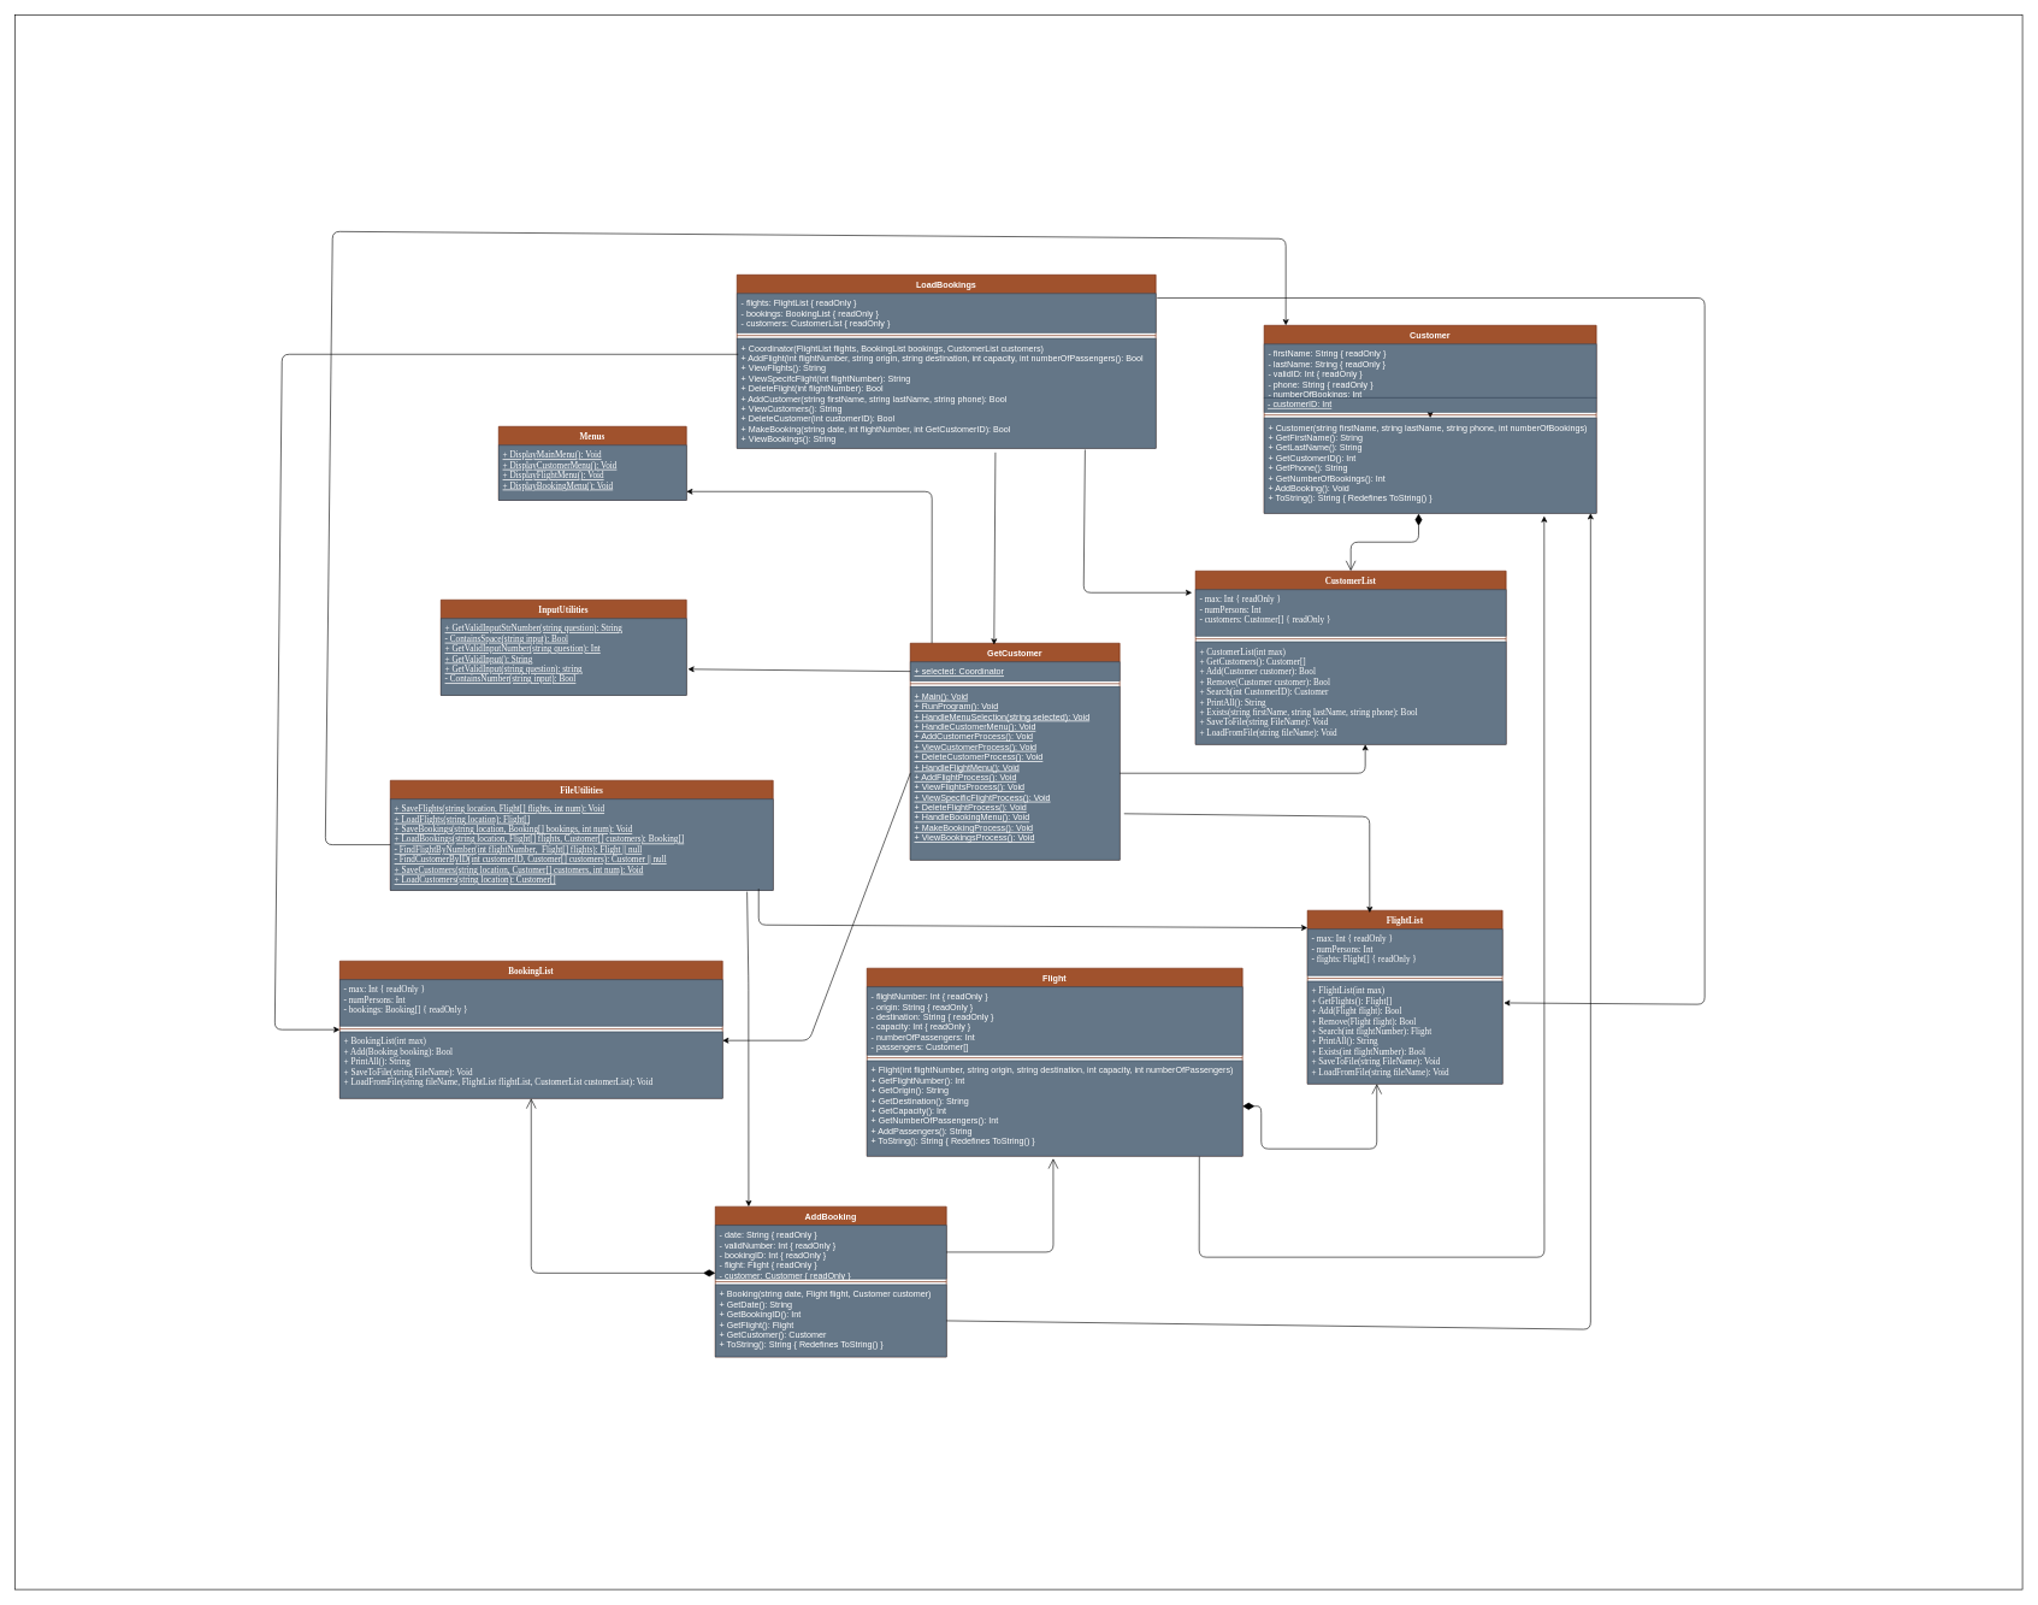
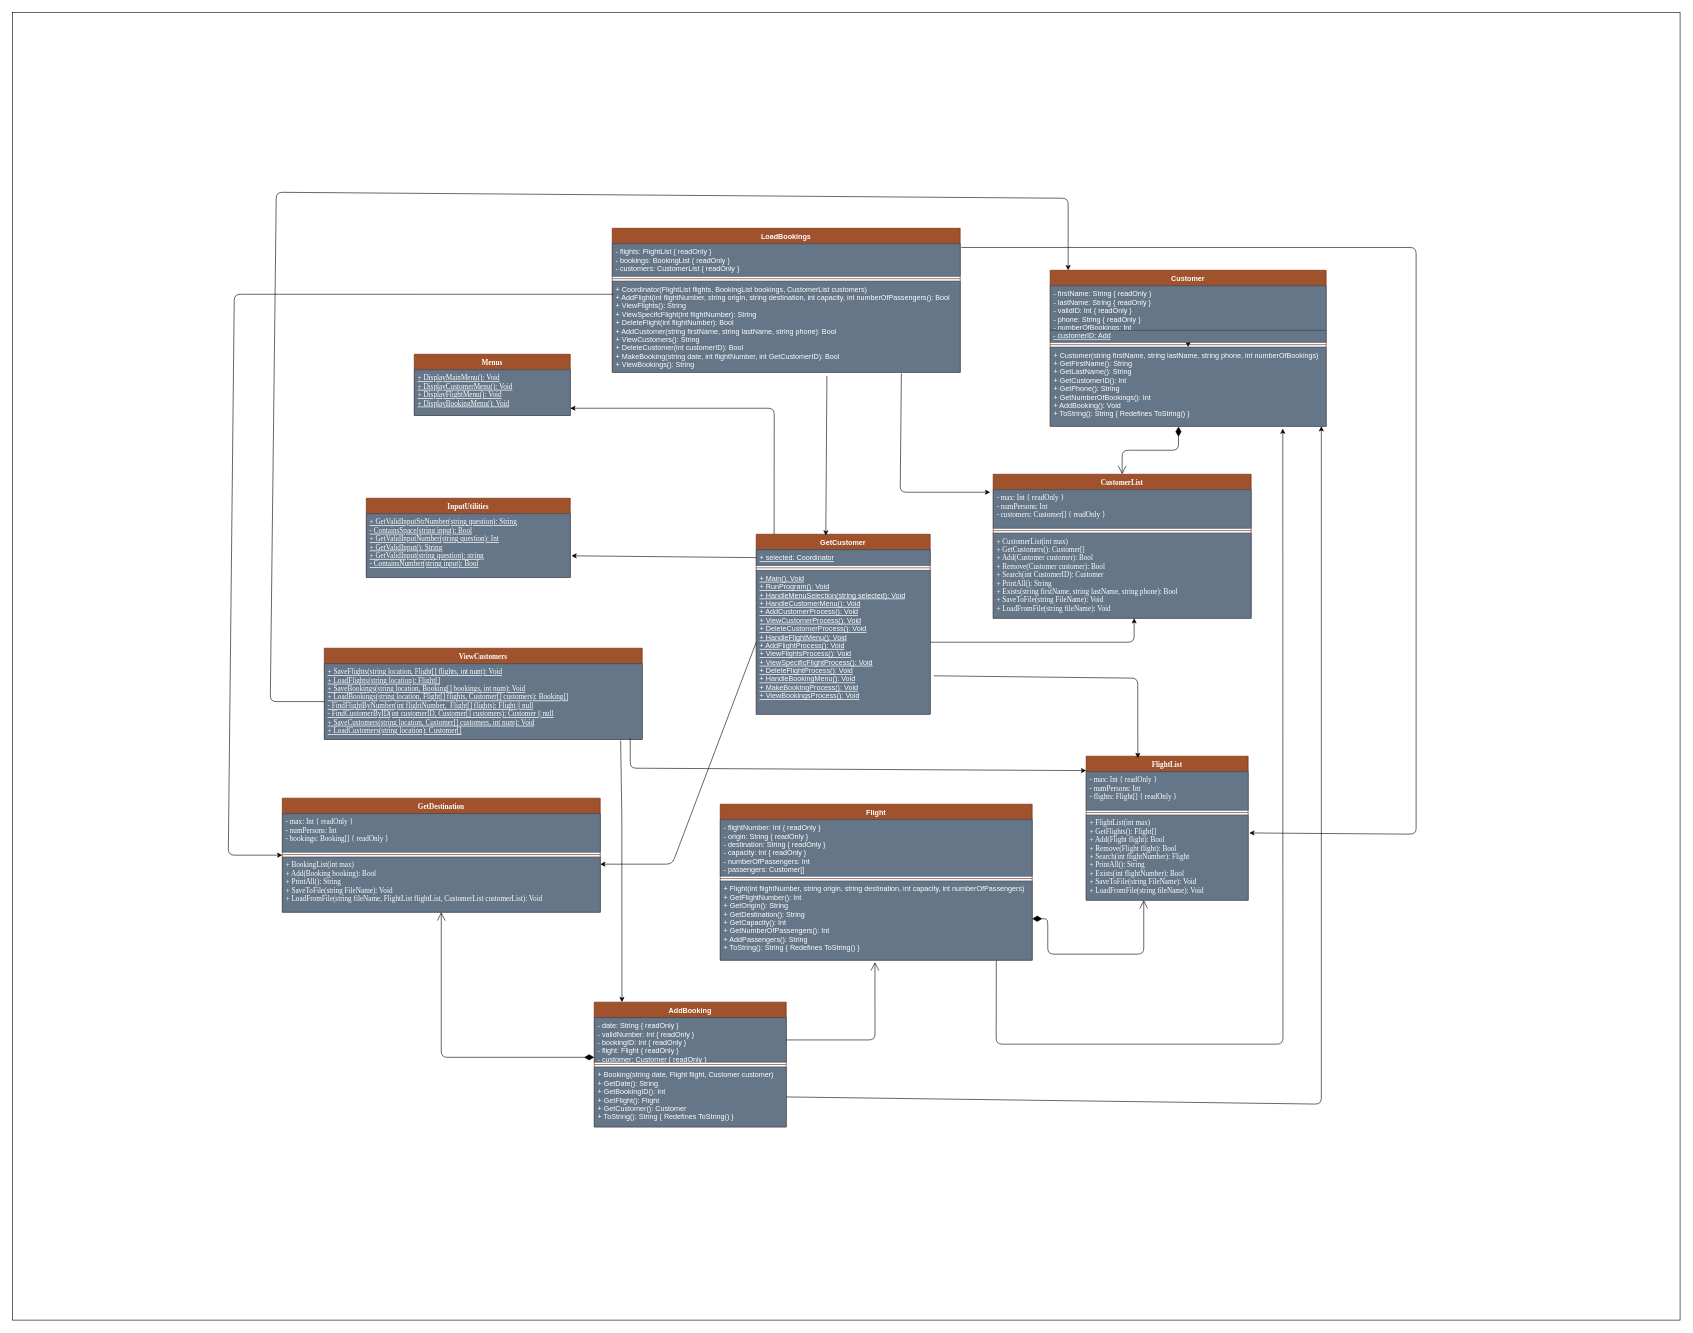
- <mxCell id="15" value="&lt;span style=&quot;font-family: Helvetica;&quot;&gt;&amp;nbsp;&lt;u&gt;- customerID: Int&lt;/u&gt;&lt;/span&gt;" style="text;html=1;strokeColor=#314354;fillColor=#647687;align=left;verticalAlign=middle;whiteSpace=wrap;rounded=0;fontFamily=Verdana;fontColor=#ffffff;" parent="12" vertex="1"><mxGeometry y="100" width="460" height="20" as="geometry" /></mxCell>
+ <mxCell id="15" value="&lt;span style=&quot;font-family: Helvetica;&quot;&gt;&amp;nbsp;&lt;u&gt;- customerID: Add&lt;/u&gt;&lt;/span&gt;" style="text;html=1;strokeColor=#314354;fillColor=#647687;align=left;verticalAlign=middle;whiteSpace=wrap;rounded=0;fontFamily=Verdana;fontColor=#ffffff;" parent="12" vertex="1"><mxGeometry y="100" width="460" height="20" as="geometry" /></mxCell>
- <mxCell id="44" value="FileUtilities" style="swimlane;fontStyle=1;align=center;verticalAlign=top;childLayout=stackLayout;horizontal=1;startSize=26;horizontalStack=0;resizeParent=1;resizeParentMax=0;resizeLast=0;collapsible=1;marginBottom=0;fontFamily=Verdana;fillColor=#a0522d;fontColor=#ffffff;strokeColor=#6D1F00;" parent="1" vertex="1"><mxGeometry x="540" y="1080" width="530" height="152" as="geometry" /></mxCell>
+ <mxCell id="44" value="ViewCustomers" style="swimlane;fontStyle=1;align=center;verticalAlign=top;childLayout=stackLayout;horizontal=1;startSize=26;horizontalStack=0;resizeParent=1;resizeParentMax=0;resizeLast=0;collapsible=1;marginBottom=0;fontFamily=Verdana;fillColor=#a0522d;fontColor=#ffffff;strokeColor=#6D1F00;" parent="1" vertex="1"><mxGeometry x="540" y="1080" width="530" height="152" as="geometry" /></mxCell>
- <mxCell id="30" value="BookingList" style="swimlane;fontStyle=1;align=center;verticalAlign=top;childLayout=stackLayout;horizontal=1;startSize=26;horizontalStack=0;resizeParent=1;resizeParentMax=0;resizeLast=0;collapsible=1;marginBottom=0;fontFamily=Verdana;fillColor=#a0522d;fontColor=#ffffff;strokeColor=#6D1F00;" parent="1" vertex="1"><mxGeometry x="470" y="1330" width="530" height="190" as="geometry" /></mxCell>
+ <mxCell id="30" value="GetDestination" style="swimlane;fontStyle=1;align=center;verticalAlign=top;childLayout=stackLayout;horizontal=1;startSize=26;horizontalStack=0;resizeParent=1;resizeParentMax=0;resizeLast=0;collapsible=1;marginBottom=0;fontFamily=Verdana;fillColor=#a0522d;fontColor=#ffffff;strokeColor=#6D1F00;" parent="1" vertex="1"><mxGeometry x="470" y="1330" width="530" height="190" as="geometry" /></mxCell>
